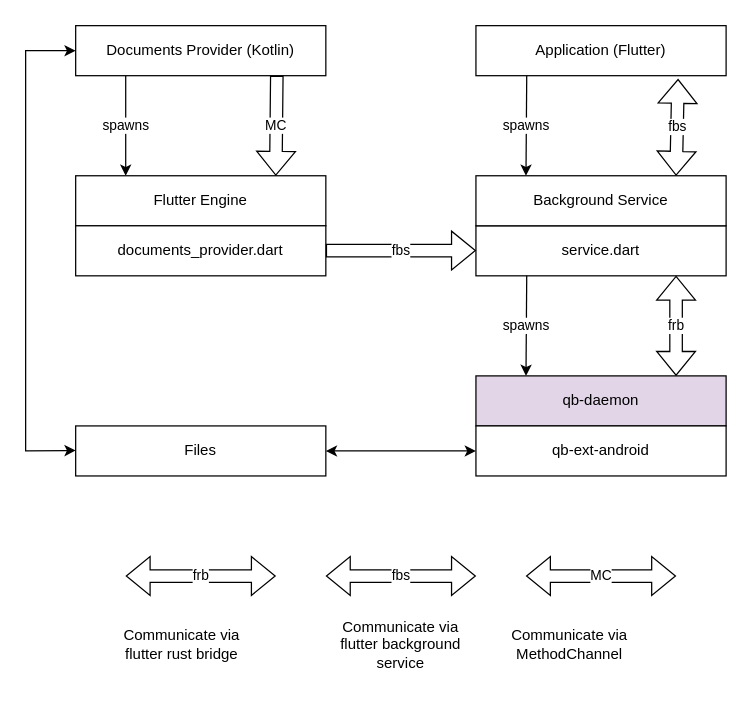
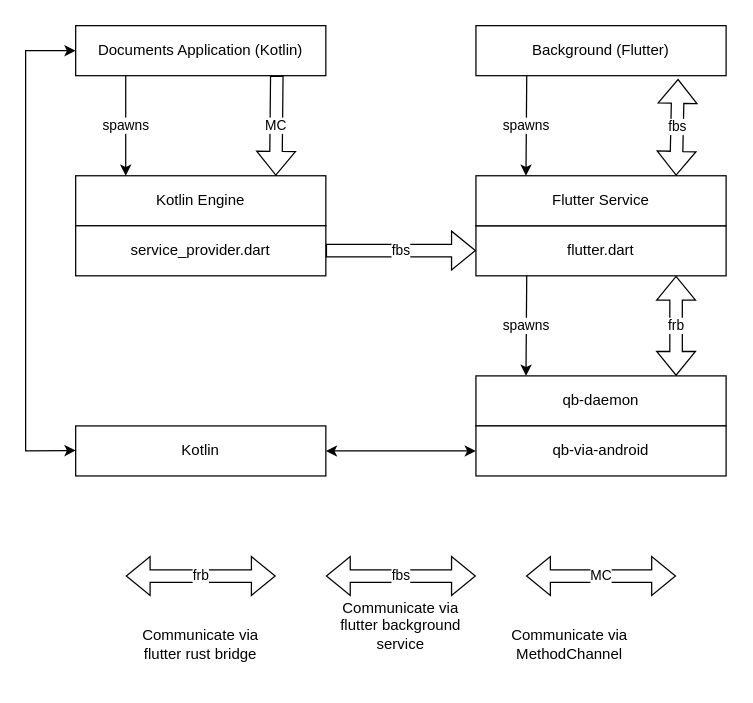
- <mxCell id="2" value="Documents Provider (Kotlin)" style="rounded=0;whiteSpace=wrap;html=1;" vertex="1" parent="1"><mxGeometry x="60" y="20" width="200" height="40" as="geometry" /></mxCell>
+ <mxCell id="2" value="Documents Application (Kotlin)" style="rounded=0;whiteSpace=wrap;html=1;" vertex="1" parent="1"><mxGeometry x="60" y="20" width="200" height="40" as="geometry" /></mxCell>
- <mxCell id="7" value="Application (Flutter)" style="rounded=0;whiteSpace=wrap;html=1;" vertex="1" parent="1"><mxGeometry x="380" y="20" width="200" height="40" as="geometry" /></mxCell>
+ <mxCell id="7" value="Background (Flutter)" style="rounded=0;whiteSpace=wrap;html=1;" vertex="1" parent="1"><mxGeometry x="380" y="20" width="200" height="40" as="geometry" /></mxCell>
- <mxCell id="3" value="Flutter Engine" style="rounded=0;whiteSpace=wrap;html=1;" vertex="1" parent="1"><mxGeometry x="60" y="140" width="200" height="40" as="geometry" /></mxCell>
+ <mxCell id="3" value="Kotlin Engine" style="rounded=0;whiteSpace=wrap;html=1;" vertex="1" parent="1"><mxGeometry x="60" y="140" width="200" height="40" as="geometry" /></mxCell>
- <mxCell id="9" value="Background Service" style="rounded=0;whiteSpace=wrap;html=1;" vertex="1" parent="1"><mxGeometry x="380" y="140" width="200" height="40" as="geometry" /></mxCell>
+ <mxCell id="9" value="Flutter Service" style="rounded=0;whiteSpace=wrap;html=1;" vertex="1" parent="1"><mxGeometry x="380" y="140" width="200" height="40" as="geometry" /></mxCell>
- <mxCell id="4" value="documents_provider.dart" style="rounded=0;whiteSpace=wrap;html=1;" vertex="1" parent="1"><mxGeometry x="60" y="180" width="200" height="40" as="geometry" /></mxCell>
+ <mxCell id="4" value="service_provider.dart" style="rounded=0;whiteSpace=wrap;html=1;" vertex="1" parent="1"><mxGeometry x="60" y="180" width="200" height="40" as="geometry" /></mxCell>
- <mxCell id="6" value="service.dart" style="rounded=0;whiteSpace=wrap;html=1;" vertex="1" parent="1"><mxGeometry x="380" y="180" width="200" height="40" as="geometry" /></mxCell>
+ <mxCell id="6" value="flutter.dart" style="rounded=0;whiteSpace=wrap;html=1;" vertex="1" parent="1"><mxGeometry x="380" y="180" width="200" height="40" as="geometry" /></mxCell>
- <mxCell id="10" value="qb-daemon" style="rounded=0;whiteSpace=wrap;html=1;fillColor=#e1d5e7;" vertex="1" parent="1"><mxGeometry x="380" y="300" width="200" height="40" as="geometry" /></mxCell>
+ <mxCell id="10" value="qb-daemon" style="rounded=0;whiteSpace=wrap;html=1;" vertex="1" parent="1"><mxGeometry x="380" y="300" width="200" height="40" as="geometry" /></mxCell>
- <mxCell id="14" value="Files" style="rounded=0;whiteSpace=wrap;html=1;" vertex="1" parent="1"><mxGeometry x="60" y="340" width="200" height="40" as="geometry" /></mxCell>
+ <mxCell id="14" value="Kotlin" style="rounded=0;whiteSpace=wrap;html=1;" vertex="1" parent="1"><mxGeometry x="60" y="340" width="200" height="40" as="geometry" /></mxCell>
- <mxCell id="13" value="qb-ext-android" style="rounded=0;whiteSpace=wrap;html=1;" vertex="1" parent="1"><mxGeometry x="380" y="340" width="200" height="40" as="geometry" /></mxCell>
+ <mxCell id="13" value="qb-via-android" style="rounded=0;whiteSpace=wrap;html=1;" vertex="1" parent="1"><mxGeometry x="380" y="340" width="200" height="40" as="geometry" /></mxCell>
- <mxCell id="17" value="Communicate via flutter rust bridge" style="text;html=1;align=center;verticalAlign=middle;whiteSpace=wrap;rounded=0;" vertex="1" parent="1"><mxGeometry x="85" y="490" width="120" height="50" as="geometry" /></mxCell>
+ <mxCell id="17" value="Communicate via flutter rust bridge" style="text;html=1;align=center;verticalAlign=middle;whiteSpace=wrap;rounded=0;" vertex="1" parent="1"><mxGeometry x="100" y="490" width="120" height="50" as="geometry" /></mxCell>
- <mxCell id="18" value="Communicate via flutter background service" style="text;html=1;align=center;verticalAlign=middle;whiteSpace=wrap;rounded=0;" vertex="1" parent="1"><mxGeometry x="260" y="490" width="120" height="50" as="geometry" /></mxCell>
+ <mxCell id="18" value="Communicate via flutter background service" style="text;html=1;align=center;verticalAlign=middle;whiteSpace=wrap;rounded=0;" vertex="1" parent="1"><mxGeometry x="260" y="475" width="120" height="50" as="geometry" /></mxCell>
